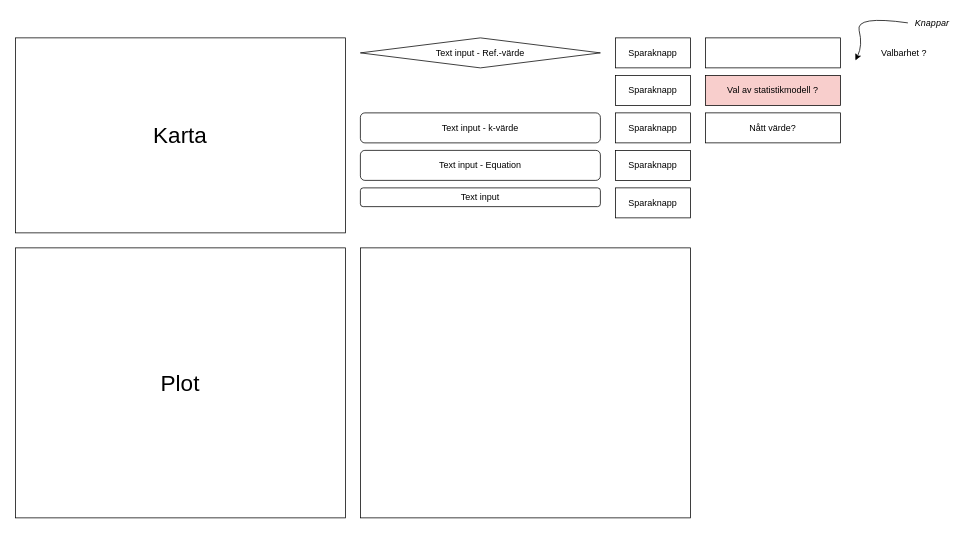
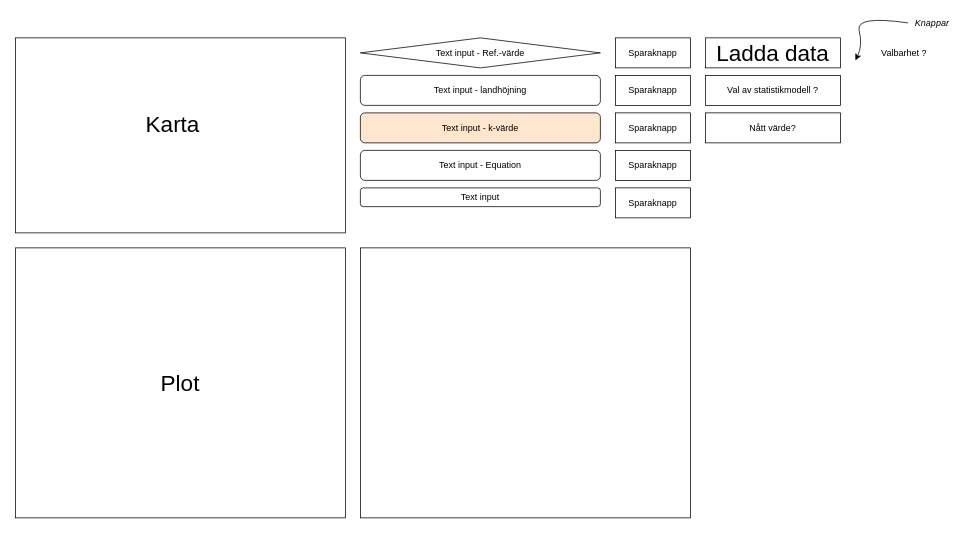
+ <mxCell id="10" value="&lt;font style=&quot;font-size: 30px&quot;&gt;Ladda data&lt;/font&gt;" style="text;html=1;strokeColor=none;fillColor=none;align=center;verticalAlign=middle;whiteSpace=wrap;rounded=0;" parent="1" vertex="1"><mxGeometry x="944" y="55" width="172" height="30" as="geometry" /></mxCell>
+ <mxCell id="13" value="Text input - landhöjning" style="rounded=1;whiteSpace=wrap;html=1;" parent="1" vertex="1"><mxGeometry x="480" y="100" width="320" height="40" as="geometry" /></mxCell>
- <mxCell id="6" value="Val av statistikmodell ?" style="rounded=0;whiteSpace=wrap;html=1;fillColor=#f8cecc;" parent="1" vertex="1"><mxGeometry x="940" y="100" width="180" height="40" as="geometry" /></mxCell>
+ <mxCell id="6" value="Val av statistikmodell ?" style="rounded=0;whiteSpace=wrap;html=1;" parent="1" vertex="1"><mxGeometry x="940" y="100" width="180" height="40" as="geometry" /></mxCell>
- <mxCell id="15" value="Text input - k-värde" style="rounded=1;whiteSpace=wrap;html=1;" parent="1" vertex="1"><mxGeometry x="480" y="150" width="320" height="40" as="geometry" /></mxCell>
+ <mxCell id="15" value="Text input - k-värde" style="rounded=1;whiteSpace=wrap;html=1;fillColor=#ffe6cc;" parent="1" vertex="1"><mxGeometry x="480" y="150" width="320" height="40" as="geometry" /></mxCell>
- <mxCell id="9" value="&lt;font style=&quot;font-size: 30px&quot;&gt;Karta&lt;/font&gt;" style="text;html=1;strokeColor=none;fillColor=none;align=center;verticalAlign=middle;whiteSpace=wrap;rounded=0;" parent="1" vertex="1"><mxGeometry x="165" y="140" width="150" height="80" as="geometry" /></mxCell>
+ <mxCell id="9" value="&lt;font style=&quot;font-size: 30px&quot;&gt;Karta&lt;/font&gt;" style="text;html=1;strokeColor=none;fillColor=none;align=center;verticalAlign=middle;whiteSpace=wrap;rounded=0;" parent="1" vertex="1"><mxGeometry x="155" y="125" width="150" height="80" as="geometry" /></mxCell>
